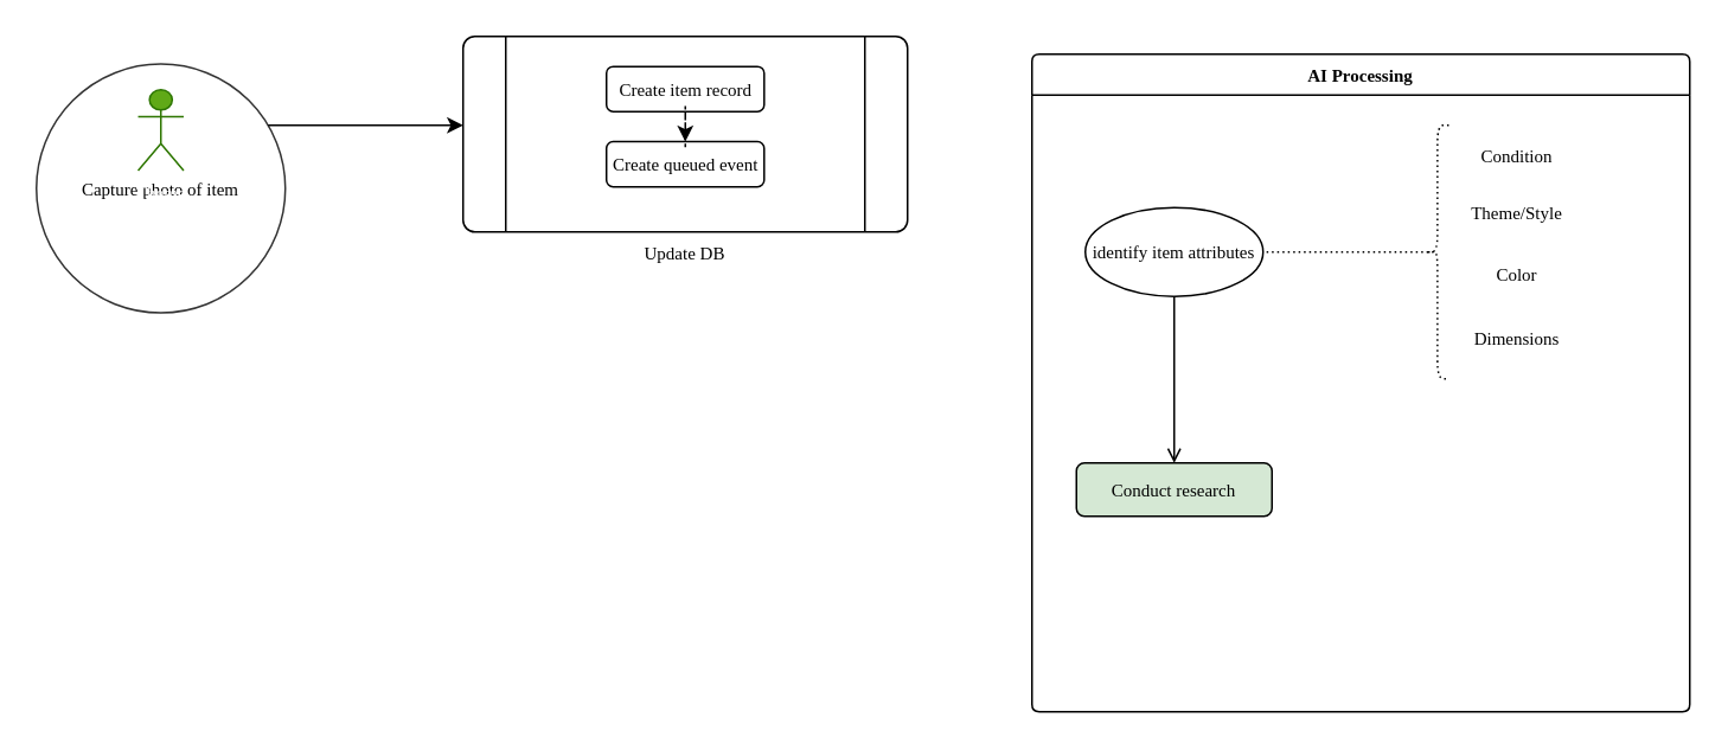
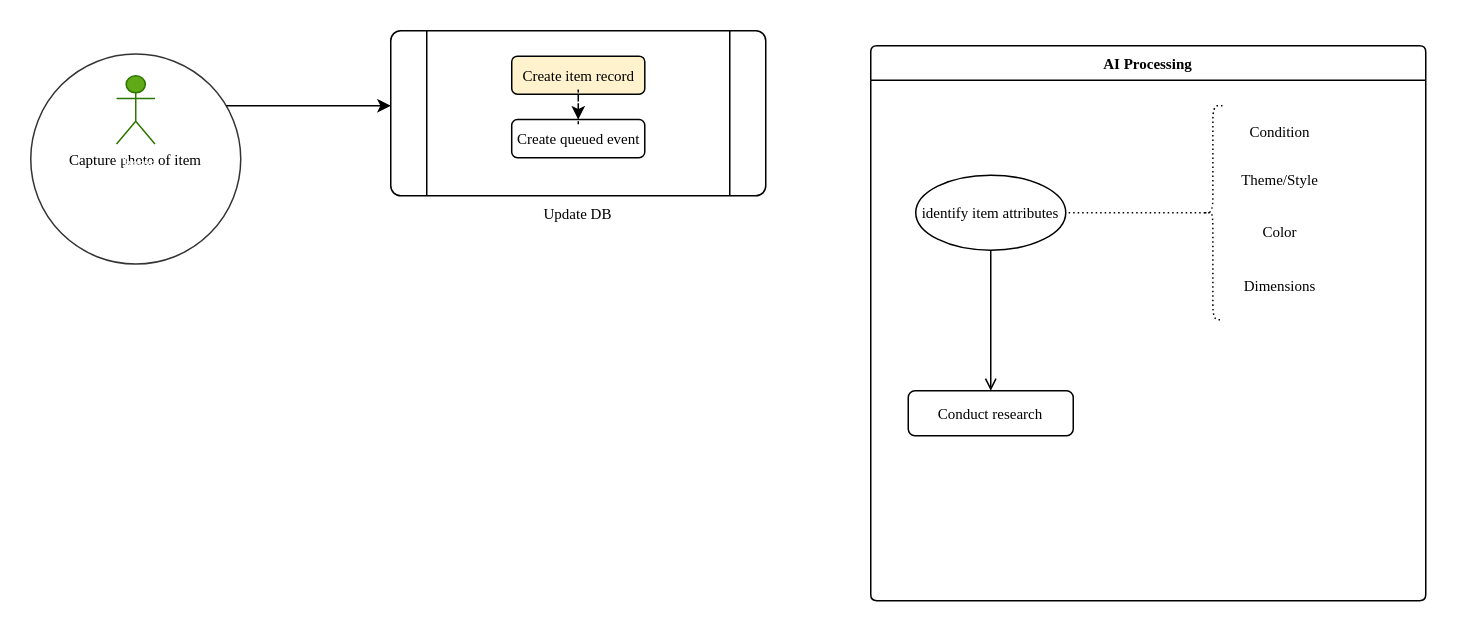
- <mxCell id="4" value="Create item record" style="rounded=1;whiteSpace=wrap;html=1;shadow=0;fontFamily=Anonymous Pro;fontSource=https%3A%2F%2Ffonts.googleapis.com%2Fcss%3Ffamily%3DAnonymous%2BPro;fontSize=10;direction=south;labelBackgroundColor=none;" parent="2" vertex="1"><mxGeometry x="80.645" y="16.923" width="88.71" height="25.385" as="geometry" /></mxCell>
+ <mxCell id="4" value="Create item record" style="rounded=1;whiteSpace=wrap;html=1;shadow=0;fontFamily=Anonymous Pro;fontSource=https%3A%2F%2Ffonts.googleapis.com%2Fcss%3Ffamily%3DAnonymous%2BPro;fontSize=10;direction=south;labelBackgroundColor=none;fillColor=#fff2cc;" parent="2" vertex="1"><mxGeometry x="80.645" y="16.923" width="88.71" height="25.385" as="geometry" /></mxCell>
- <mxCell id="22" value="Conduct research" style="rounded=1;whiteSpace=wrap;html=1;shadow=0;fontFamily=Anonymous Pro;fontSource=https%3A%2F%2Ffonts.googleapis.com%2Fcss%3Ffamily%3DAnonymous%2BPro;fontSize=10;direction=south;labelBackgroundColor=none;fillColor=#d5e8d4;" vertex="1" parent="11"><mxGeometry x="25" y="230" width="110" height="30" as="geometry" /></mxCell>
+ <mxCell id="22" value="Conduct research" style="rounded=1;whiteSpace=wrap;html=1;shadow=0;fontFamily=Anonymous Pro;fontSource=https%3A%2F%2Ffonts.googleapis.com%2Fcss%3Ffamily%3DAnonymous%2BPro;fontSize=10;direction=south;labelBackgroundColor=none;" vertex="1" parent="11"><mxGeometry x="25" y="230" width="110" height="30" as="geometry" /></mxCell>
